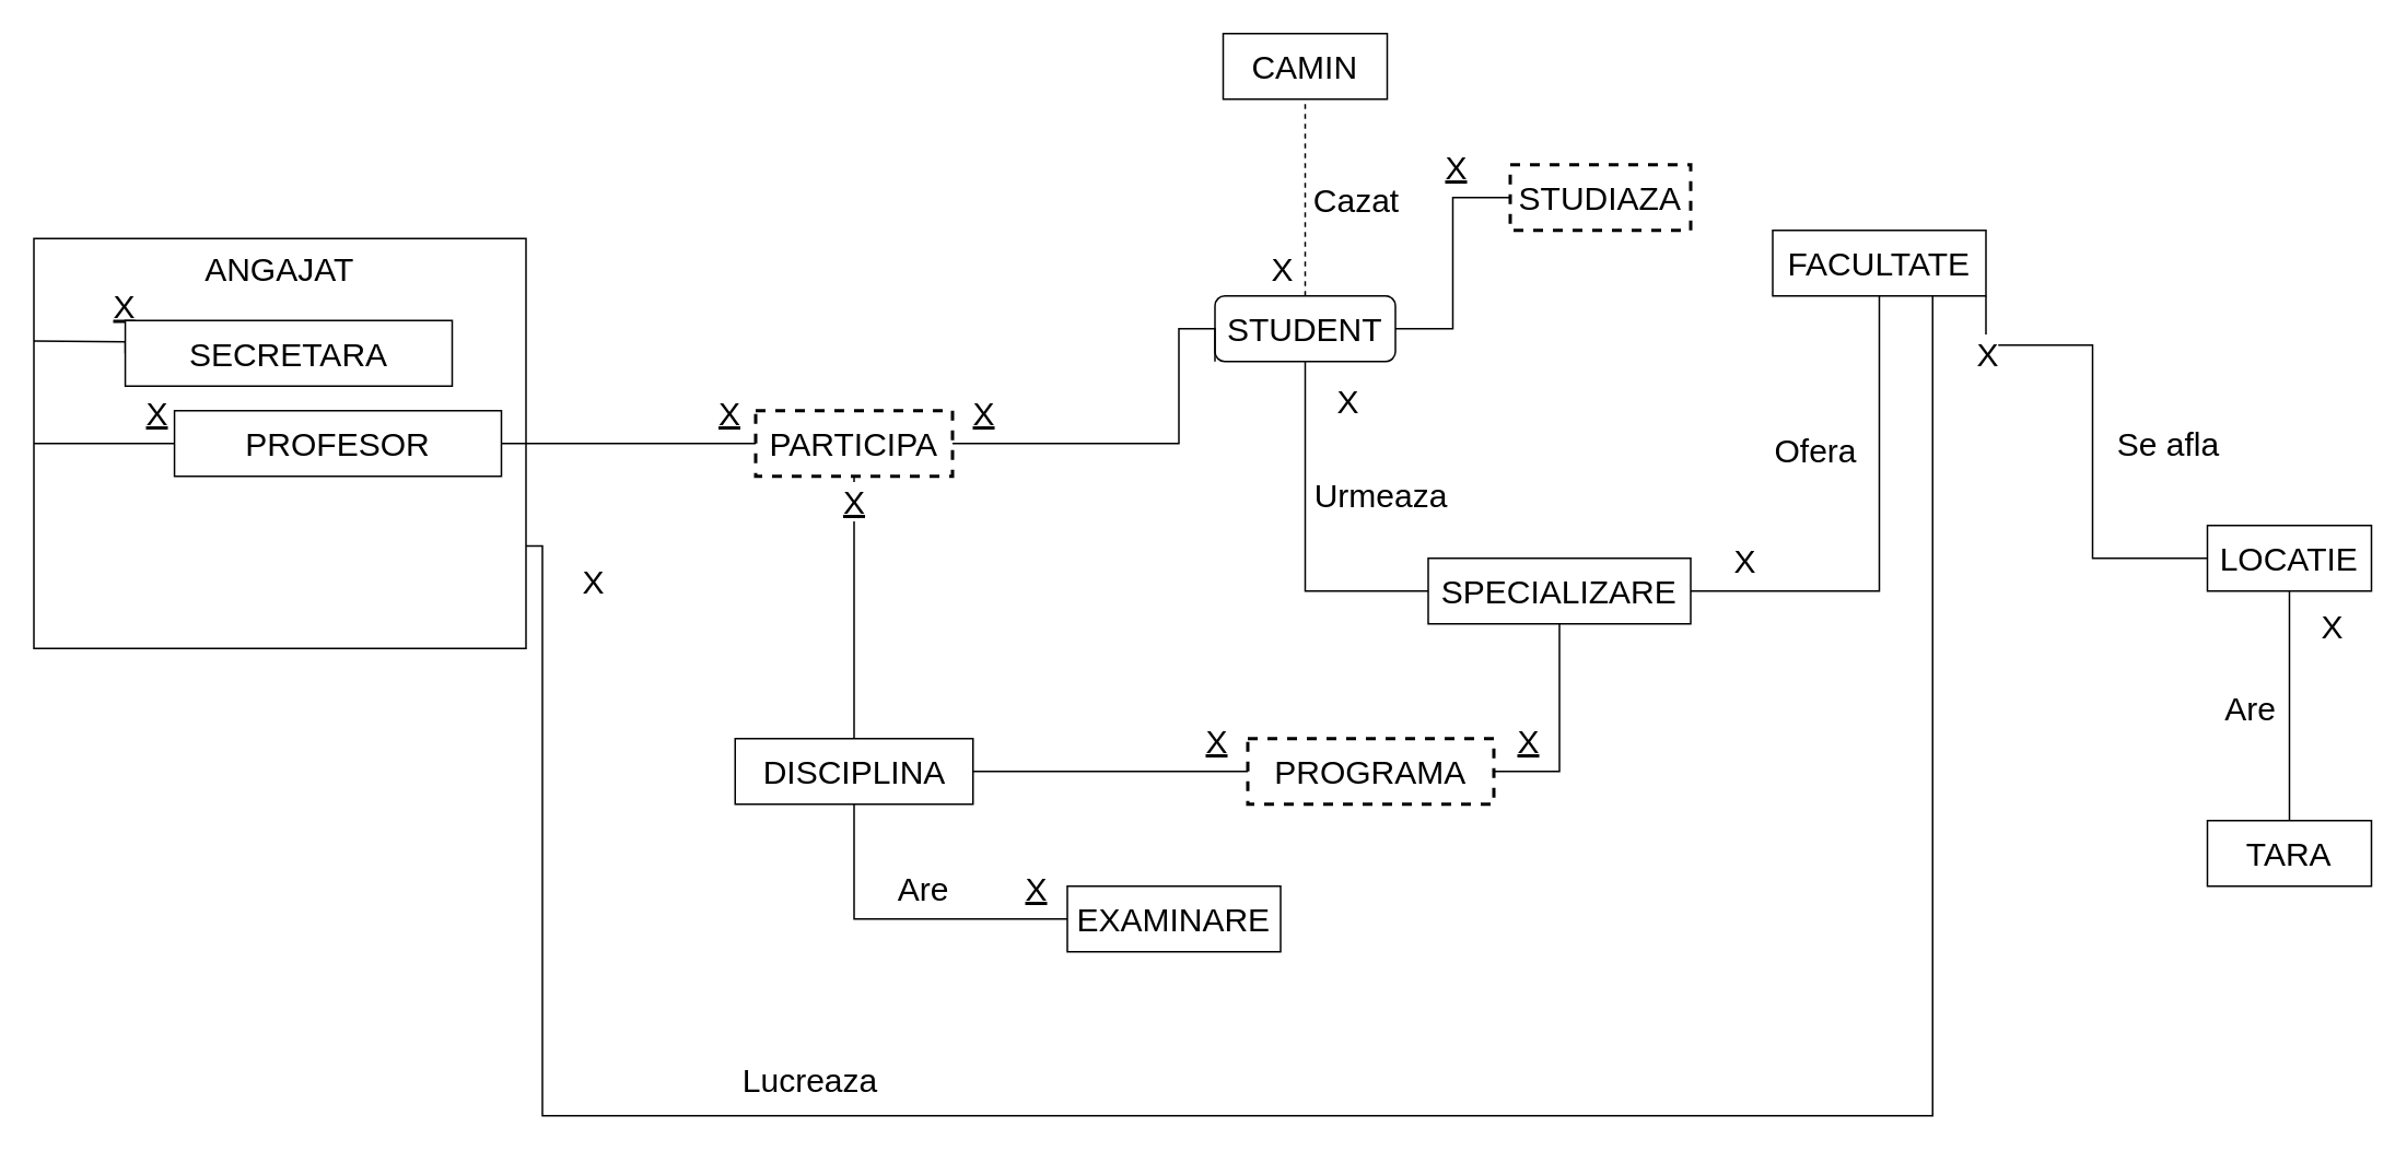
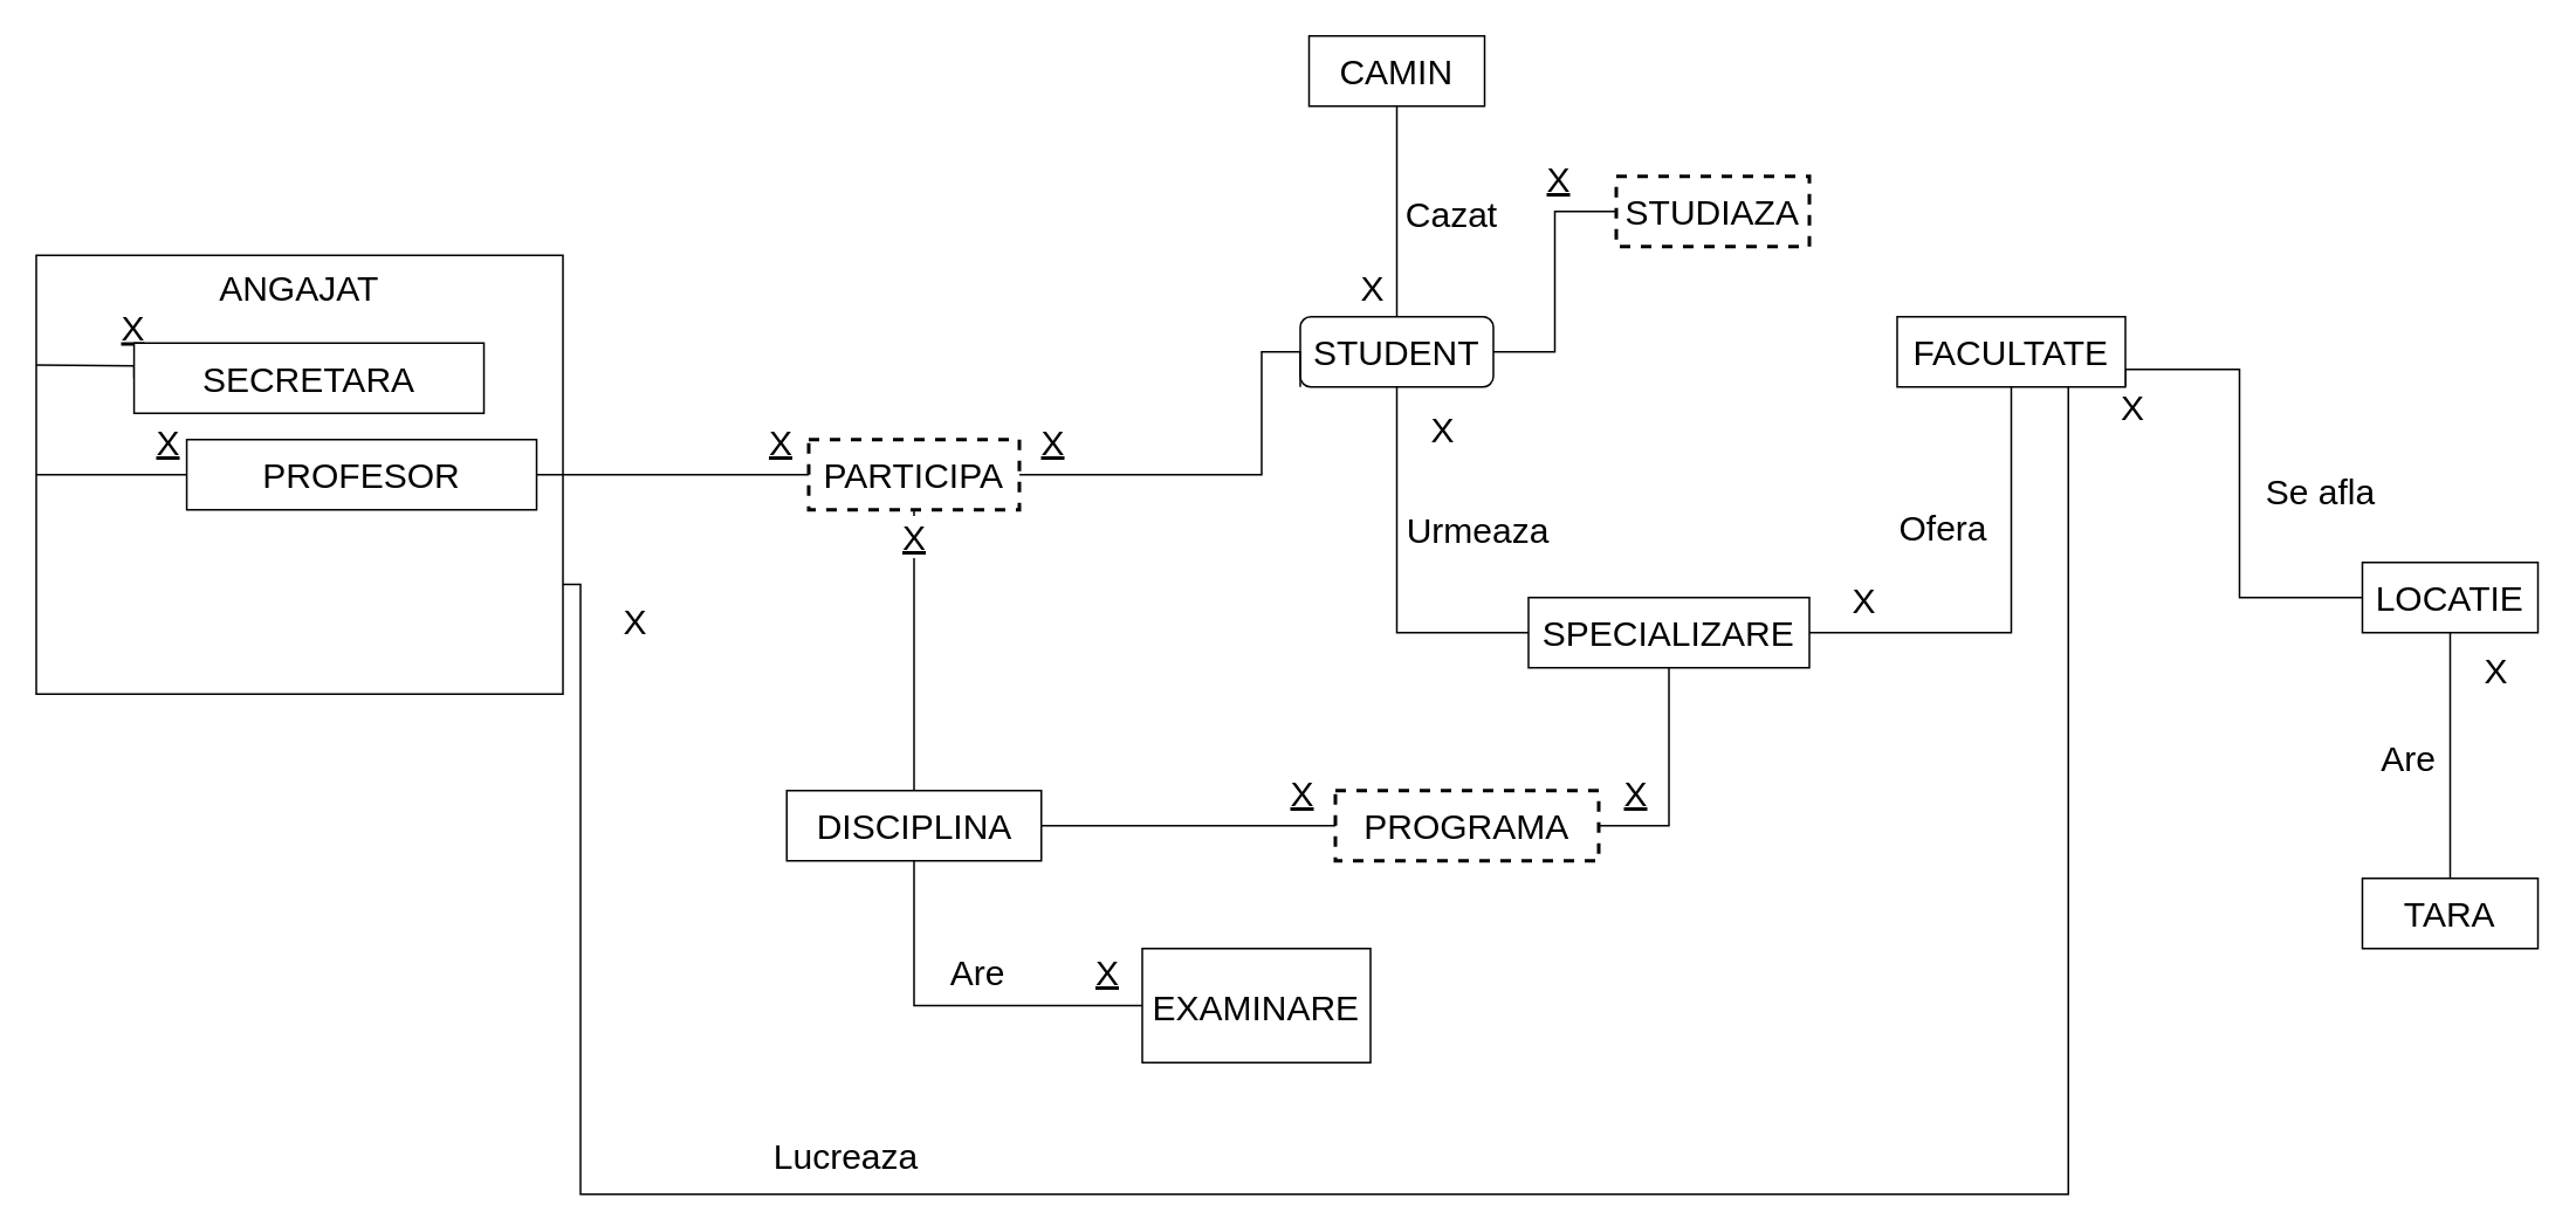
- <mxCell id="13" style="edgeStyle=orthogonalEdgeStyle;rounded=0;orthogonalLoop=1;jettySize=auto;html=1;exitX=0.5;exitY=0;exitDx=0;exitDy=0;entryX=0.5;entryY=1;entryDx=0;entryDy=0;fontSize=20;endArrow=none;endFill=0;dashed=1;" parent="1" source="16" target="54" edge="1"><mxGeometry relative="1" as="geometry" /></mxCell>
+ <mxCell id="13" style="edgeStyle=orthogonalEdgeStyle;rounded=0;orthogonalLoop=1;jettySize=auto;html=1;exitX=0.5;exitY=0;exitDx=0;exitDy=0;entryX=0.5;entryY=1;entryDx=0;entryDy=0;fontSize=20;endArrow=none;endFill=0;" parent="1" source="16" target="54" edge="1"><mxGeometry relative="1" as="geometry" /></mxCell>
- <mxCell id="30" value="&lt;span style=&quot;font-size: 20px&quot;&gt;FACULTATE&lt;/span&gt;" style="whiteSpace=wrap;html=1;align=center;" parent="1" vertex="1"><mxGeometry x="1080" y="140" width="130" height="40" as="geometry" /></mxCell>
+ <mxCell id="30" value="&lt;span style=&quot;font-size: 20px&quot;&gt;FACULTATE&lt;/span&gt;" style="whiteSpace=wrap;html=1;align=center;" parent="1" vertex="1"><mxGeometry x="1080" y="180" width="130" height="40" as="geometry" /></mxCell>
- <mxCell id="53" value="&lt;font style=&quot;font-size: 20px&quot;&gt;EXAMINARE&lt;/font&gt;" style="whiteSpace=wrap;html=1;align=center;" parent="1" vertex="1"><mxGeometry x="650" y="540" width="130" height="40" as="geometry" /></mxCell>
+ <mxCell id="53" value="&lt;font style=&quot;font-size: 20px&quot;&gt;EXAMINARE&lt;/font&gt;" style="whiteSpace=wrap;html=1;align=center;" parent="1" vertex="1"><mxGeometry x="650" y="540" width="130" height="65" as="geometry" /></mxCell>
